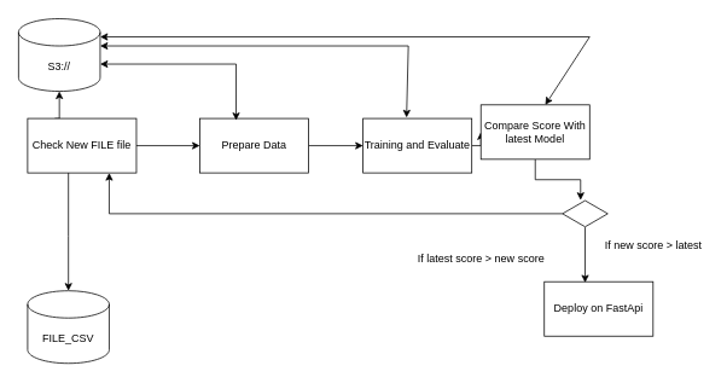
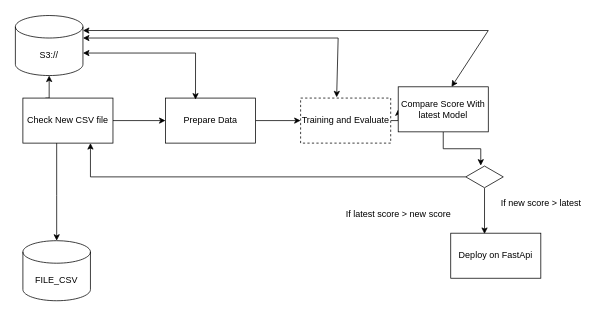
- <mxCell id="4" value="Check New FILE file" style="rounded=0;whiteSpace=wrap;html=1;" vertex="1" parent="1"><mxGeometry x="30" y="130" width="120" height="60" as="geometry" /></mxCell>
+ <mxCell id="4" value="Check New CSV file" style="rounded=0;whiteSpace=wrap;html=1;" vertex="1" parent="1"><mxGeometry x="30" y="130" width="120" height="60" as="geometry" /></mxCell>
- <mxCell id="8" value="Training and Evaluate" style="rounded=0;whiteSpace=wrap;html=1;" vertex="1" parent="1"><mxGeometry x="400" y="130" width="120" height="60" as="geometry" /></mxCell>
+ <mxCell id="8" value="Training and Evaluate" style="rounded=0;whiteSpace=wrap;html=1;dashed=1;" vertex="1" parent="1"><mxGeometry x="400" y="130" width="120" height="60" as="geometry" /></mxCell>
